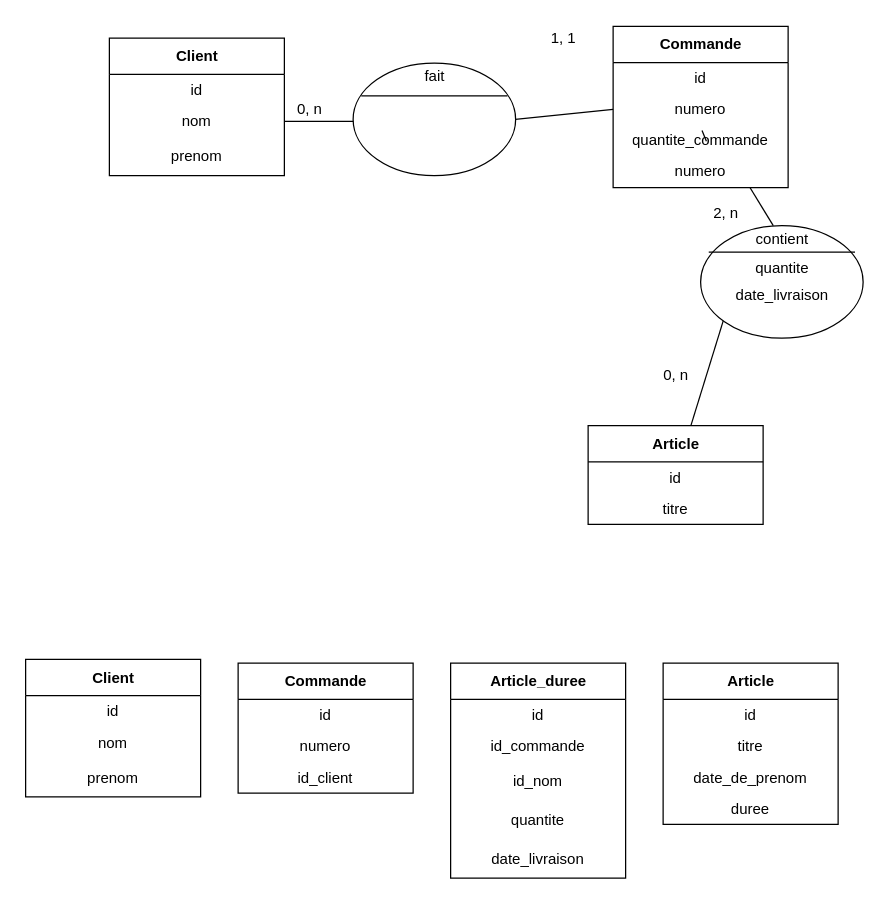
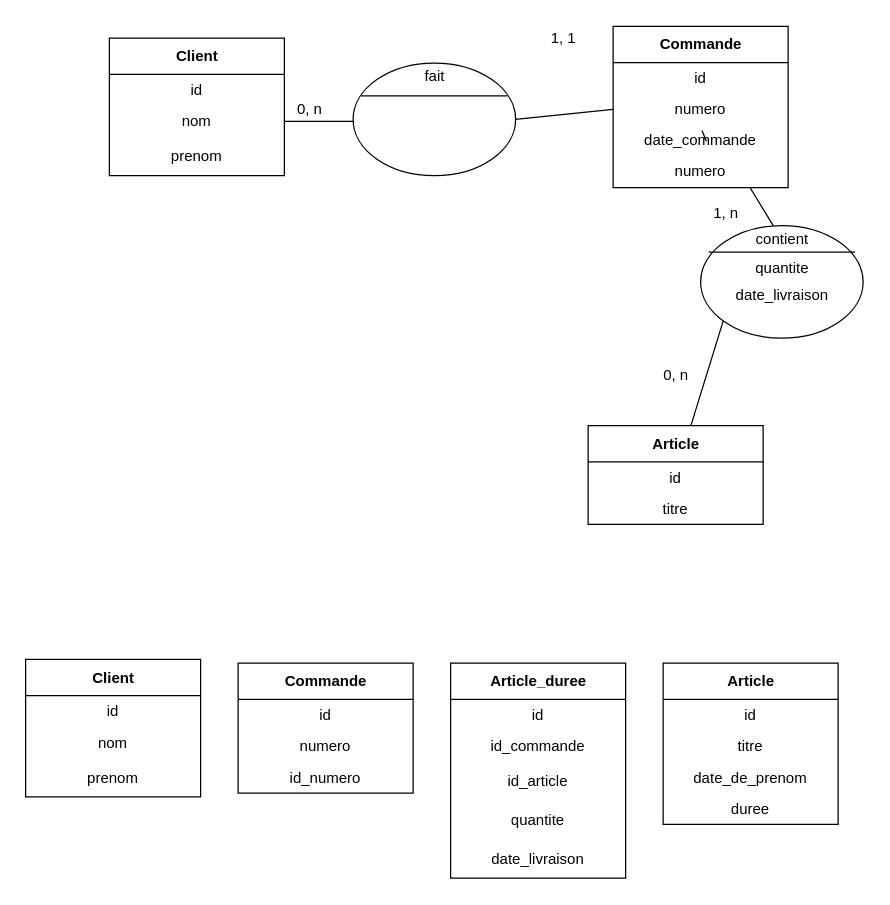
- <mxCell id="11" value="quantite_commande" style="text;html=1;strokeColor=none;fillColor=none;align=center;verticalAlign=middle;spacingLeft=4;spacingRight=4;overflow=hidden;rotatable=0;points=[[0,0.5],[1,0.5]];portConstraint=eastwest;" vertex="1" parent="8"><mxGeometry y="79" width="140" height="25" as="geometry" /></mxCell>
+ <mxCell id="11" value="date_commande" style="text;html=1;strokeColor=none;fillColor=none;align=center;verticalAlign=middle;spacingLeft=4;spacingRight=4;overflow=hidden;rotatable=0;points=[[0,0.5],[1,0.5]];portConstraint=eastwest;" vertex="1" parent="8"><mxGeometry y="79" width="140" height="25" as="geometry" /></mxCell>
- <mxCell id="27" value="2, n" style="text;html=1;resizable=0;autosize=1;align=center;verticalAlign=middle;points=[];fillColor=none;strokeColor=none;rounded=0;" vertex="1" parent="22"><mxGeometry y="-20" width="40" height="20" as="geometry" /></mxCell>
+ <mxCell id="27" value="1, n" style="text;html=1;resizable=0;autosize=1;align=center;verticalAlign=middle;points=[];fillColor=none;strokeColor=none;rounded=0;" vertex="1" parent="22"><mxGeometry y="-20" width="40" height="20" as="geometry" /></mxCell>
- <mxCell id="39" value="id_client" style="text;html=1;strokeColor=none;fillColor=none;align=center;verticalAlign=middle;spacingLeft=4;spacingRight=4;overflow=hidden;rotatable=0;points=[[0,0.5],[1,0.5]];portConstraint=eastwest;" vertex="1" parent="36"><mxGeometry y="79" width="140" height="25" as="geometry" /></mxCell>
+ <mxCell id="39" value="id_numero" style="text;html=1;strokeColor=none;fillColor=none;align=center;verticalAlign=middle;spacingLeft=4;spacingRight=4;overflow=hidden;rotatable=0;points=[[0,0.5],[1,0.5]];portConstraint=eastwest;" vertex="1" parent="36"><mxGeometry y="79" width="140" height="25" as="geometry" /></mxCell>
- <mxCell id="48" value="&lt;div&gt;id_nom&lt;/div&gt;" style="text;html=1;strokeColor=none;fillColor=none;align=center;verticalAlign=middle;spacingLeft=4;spacingRight=4;overflow=hidden;rotatable=0;points=[[0,0.5],[1,0.5]];portConstraint=eastwest;" vertex="1" parent="45"><mxGeometry y="79" width="140" height="31" as="geometry" /></mxCell>
+ <mxCell id="48" value="&lt;div&gt;id_article&lt;/div&gt;" style="text;html=1;strokeColor=none;fillColor=none;align=center;verticalAlign=middle;spacingLeft=4;spacingRight=4;overflow=hidden;rotatable=0;points=[[0,0.5],[1,0.5]];portConstraint=eastwest;" vertex="1" parent="45"><mxGeometry y="79" width="140" height="31" as="geometry" /></mxCell>
